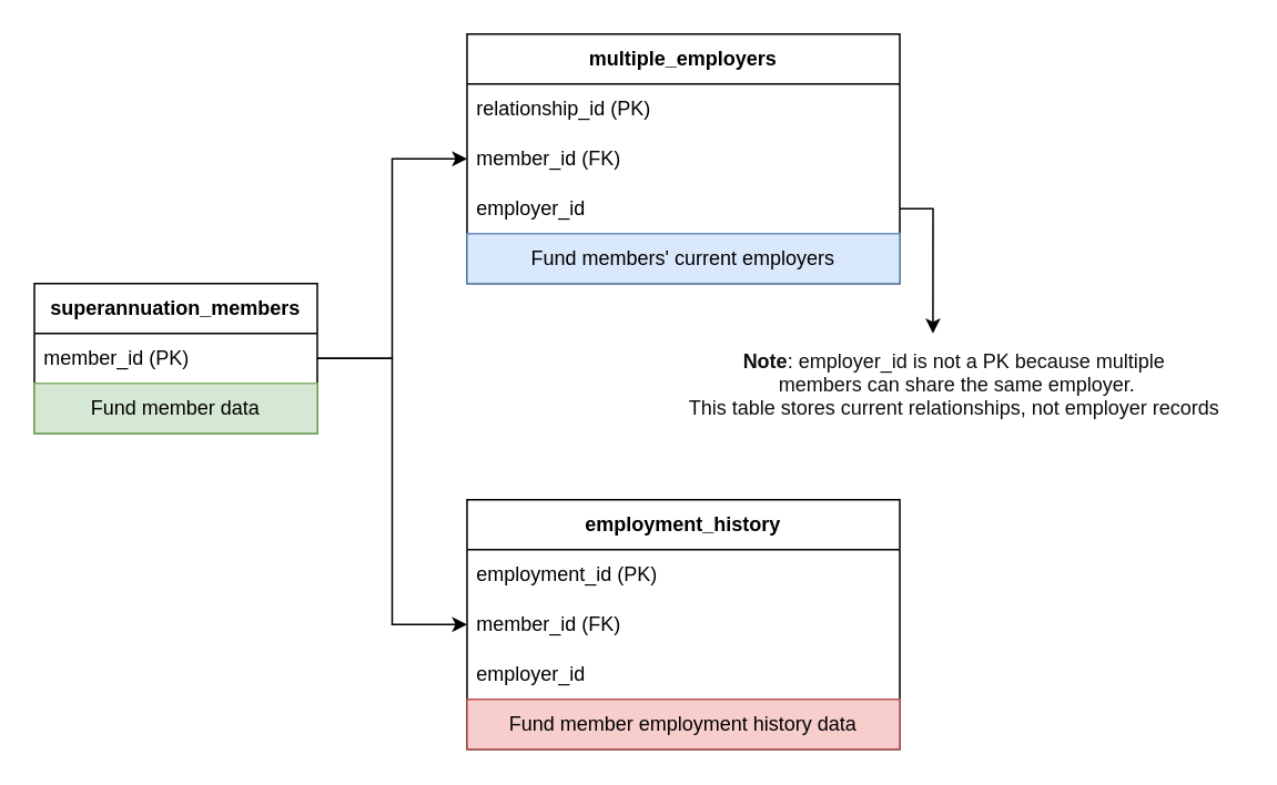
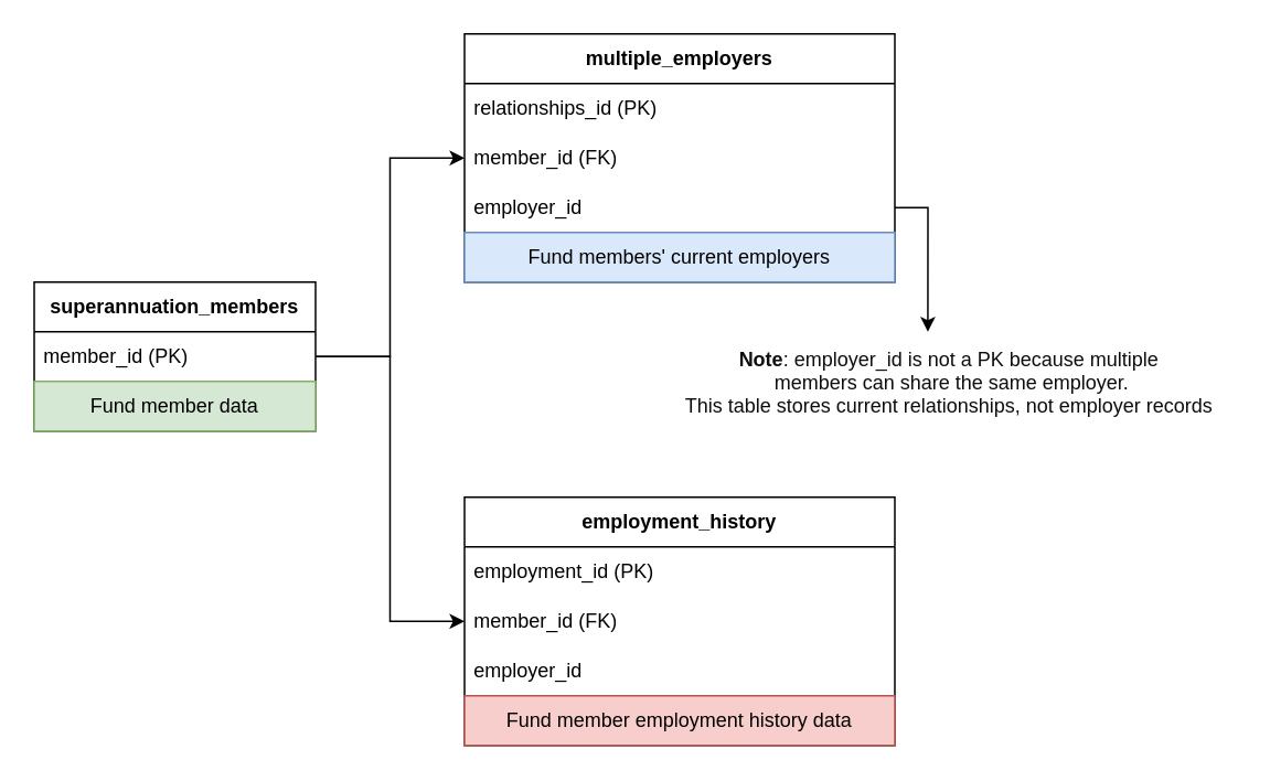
- <mxCell id="6" value="relationship_id (PK)" style="text;strokeColor=none;fillColor=none;align=left;verticalAlign=middle;spacingLeft=4;spacingRight=4;overflow=hidden;points=[[0,0.5],[1,0.5]];portConstraint=eastwest;rotatable=0;whiteSpace=wrap;html=1;" parent="5" vertex="1"><mxGeometry y="30" width="260" height="30" as="geometry" /></mxCell>
+ <mxCell id="6" value="relationships_id (PK)" style="text;strokeColor=none;fillColor=none;align=left;verticalAlign=middle;spacingLeft=4;spacingRight=4;overflow=hidden;points=[[0,0.5],[1,0.5]];portConstraint=eastwest;rotatable=0;whiteSpace=wrap;html=1;" parent="5" vertex="1"><mxGeometry y="30" width="260" height="30" as="geometry" /></mxCell>
